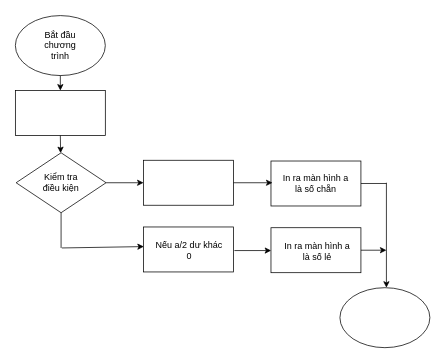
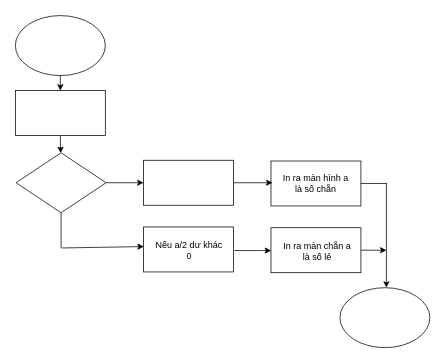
- <mxCell id="3" value="Bắt đầu chương trình" style="text;strokeColor=none;align=center;fillColor=none;html=1;verticalAlign=middle;whiteSpace=wrap;rounded=0;" vertex="1" parent="1"><mxGeometry x="50" y="45" width="60" height="30" as="geometry" /></mxCell>
- <mxCell id="11" value="Kiểm tra điều kiện" style="text;strokeColor=none;align=center;fillColor=none;html=1;verticalAlign=middle;whiteSpace=wrap;rounded=0;" vertex="1" parent="1"><mxGeometry x="51" y="228" width="60" height="30" as="geometry" /></mxCell>
- <mxCell id="21" value="In ra màn hình a là số lẻ" style="text;strokeColor=none;align=center;fillColor=none;html=1;verticalAlign=middle;whiteSpace=wrap;rounded=0;" vertex="1" parent="1"><mxGeometry x="373" y="320" width="100" height="30" as="geometry" /></mxCell>
+ <mxCell id="21" value="In ra màn chẵn a là số lẻ" style="text;strokeColor=none;align=center;fillColor=none;html=1;verticalAlign=middle;whiteSpace=wrap;rounded=0;" vertex="1" parent="1"><mxGeometry x="373" y="320" width="100" height="30" as="geometry" /></mxCell>
